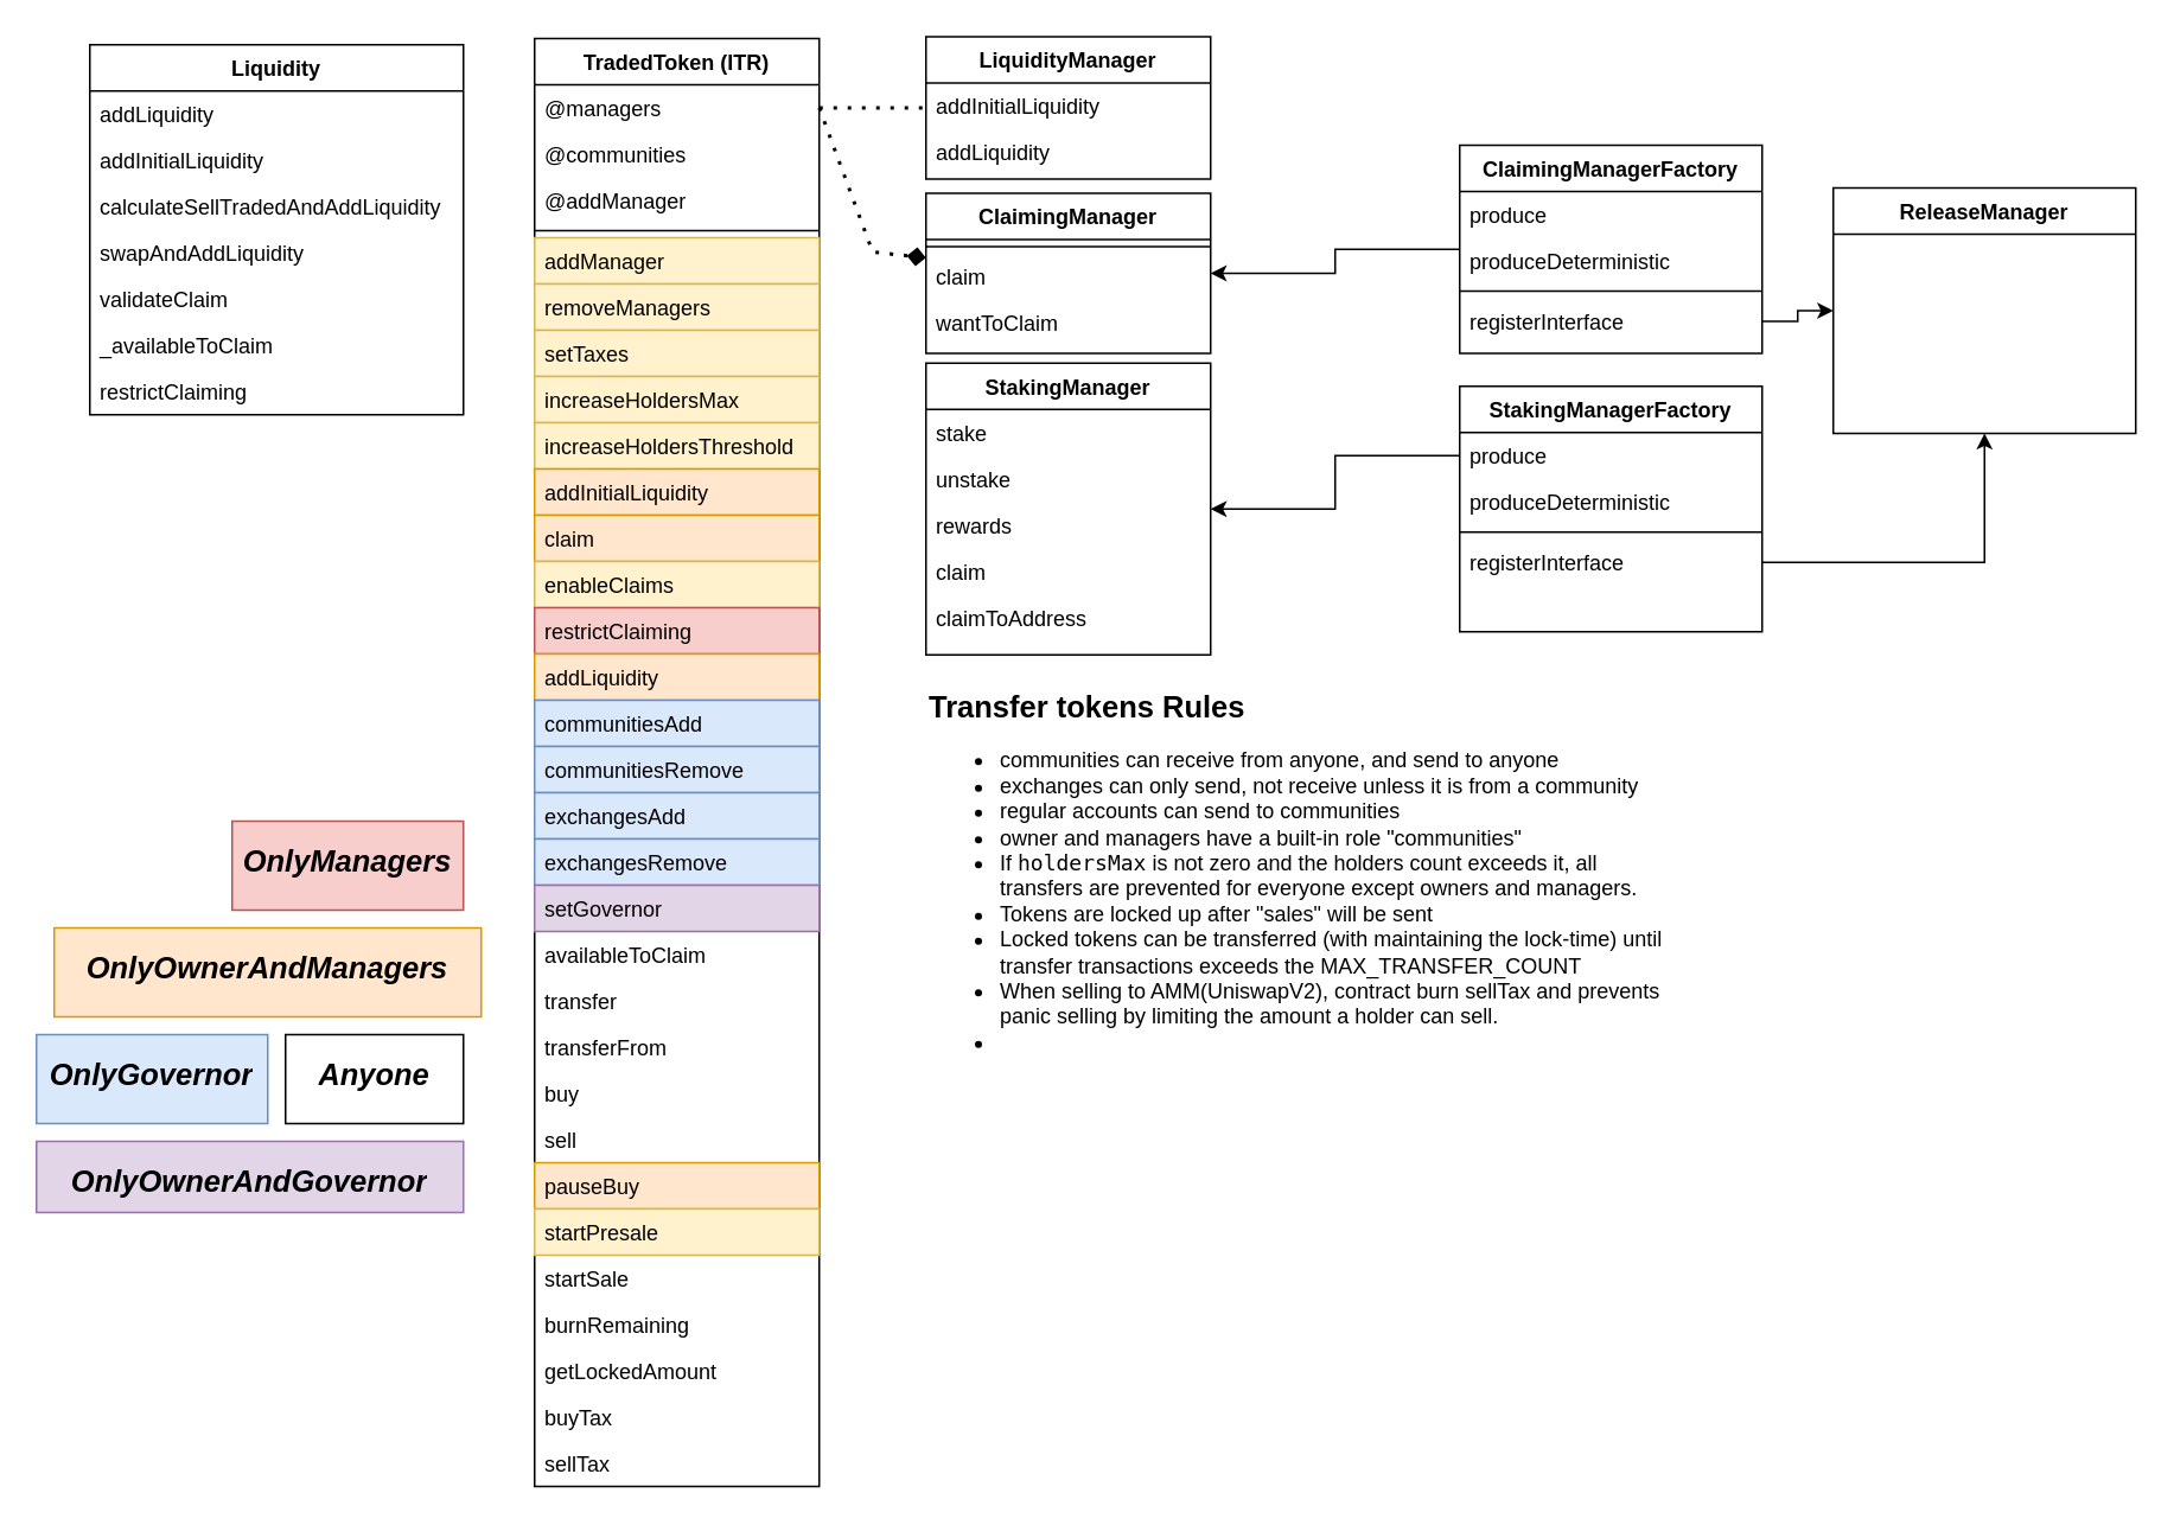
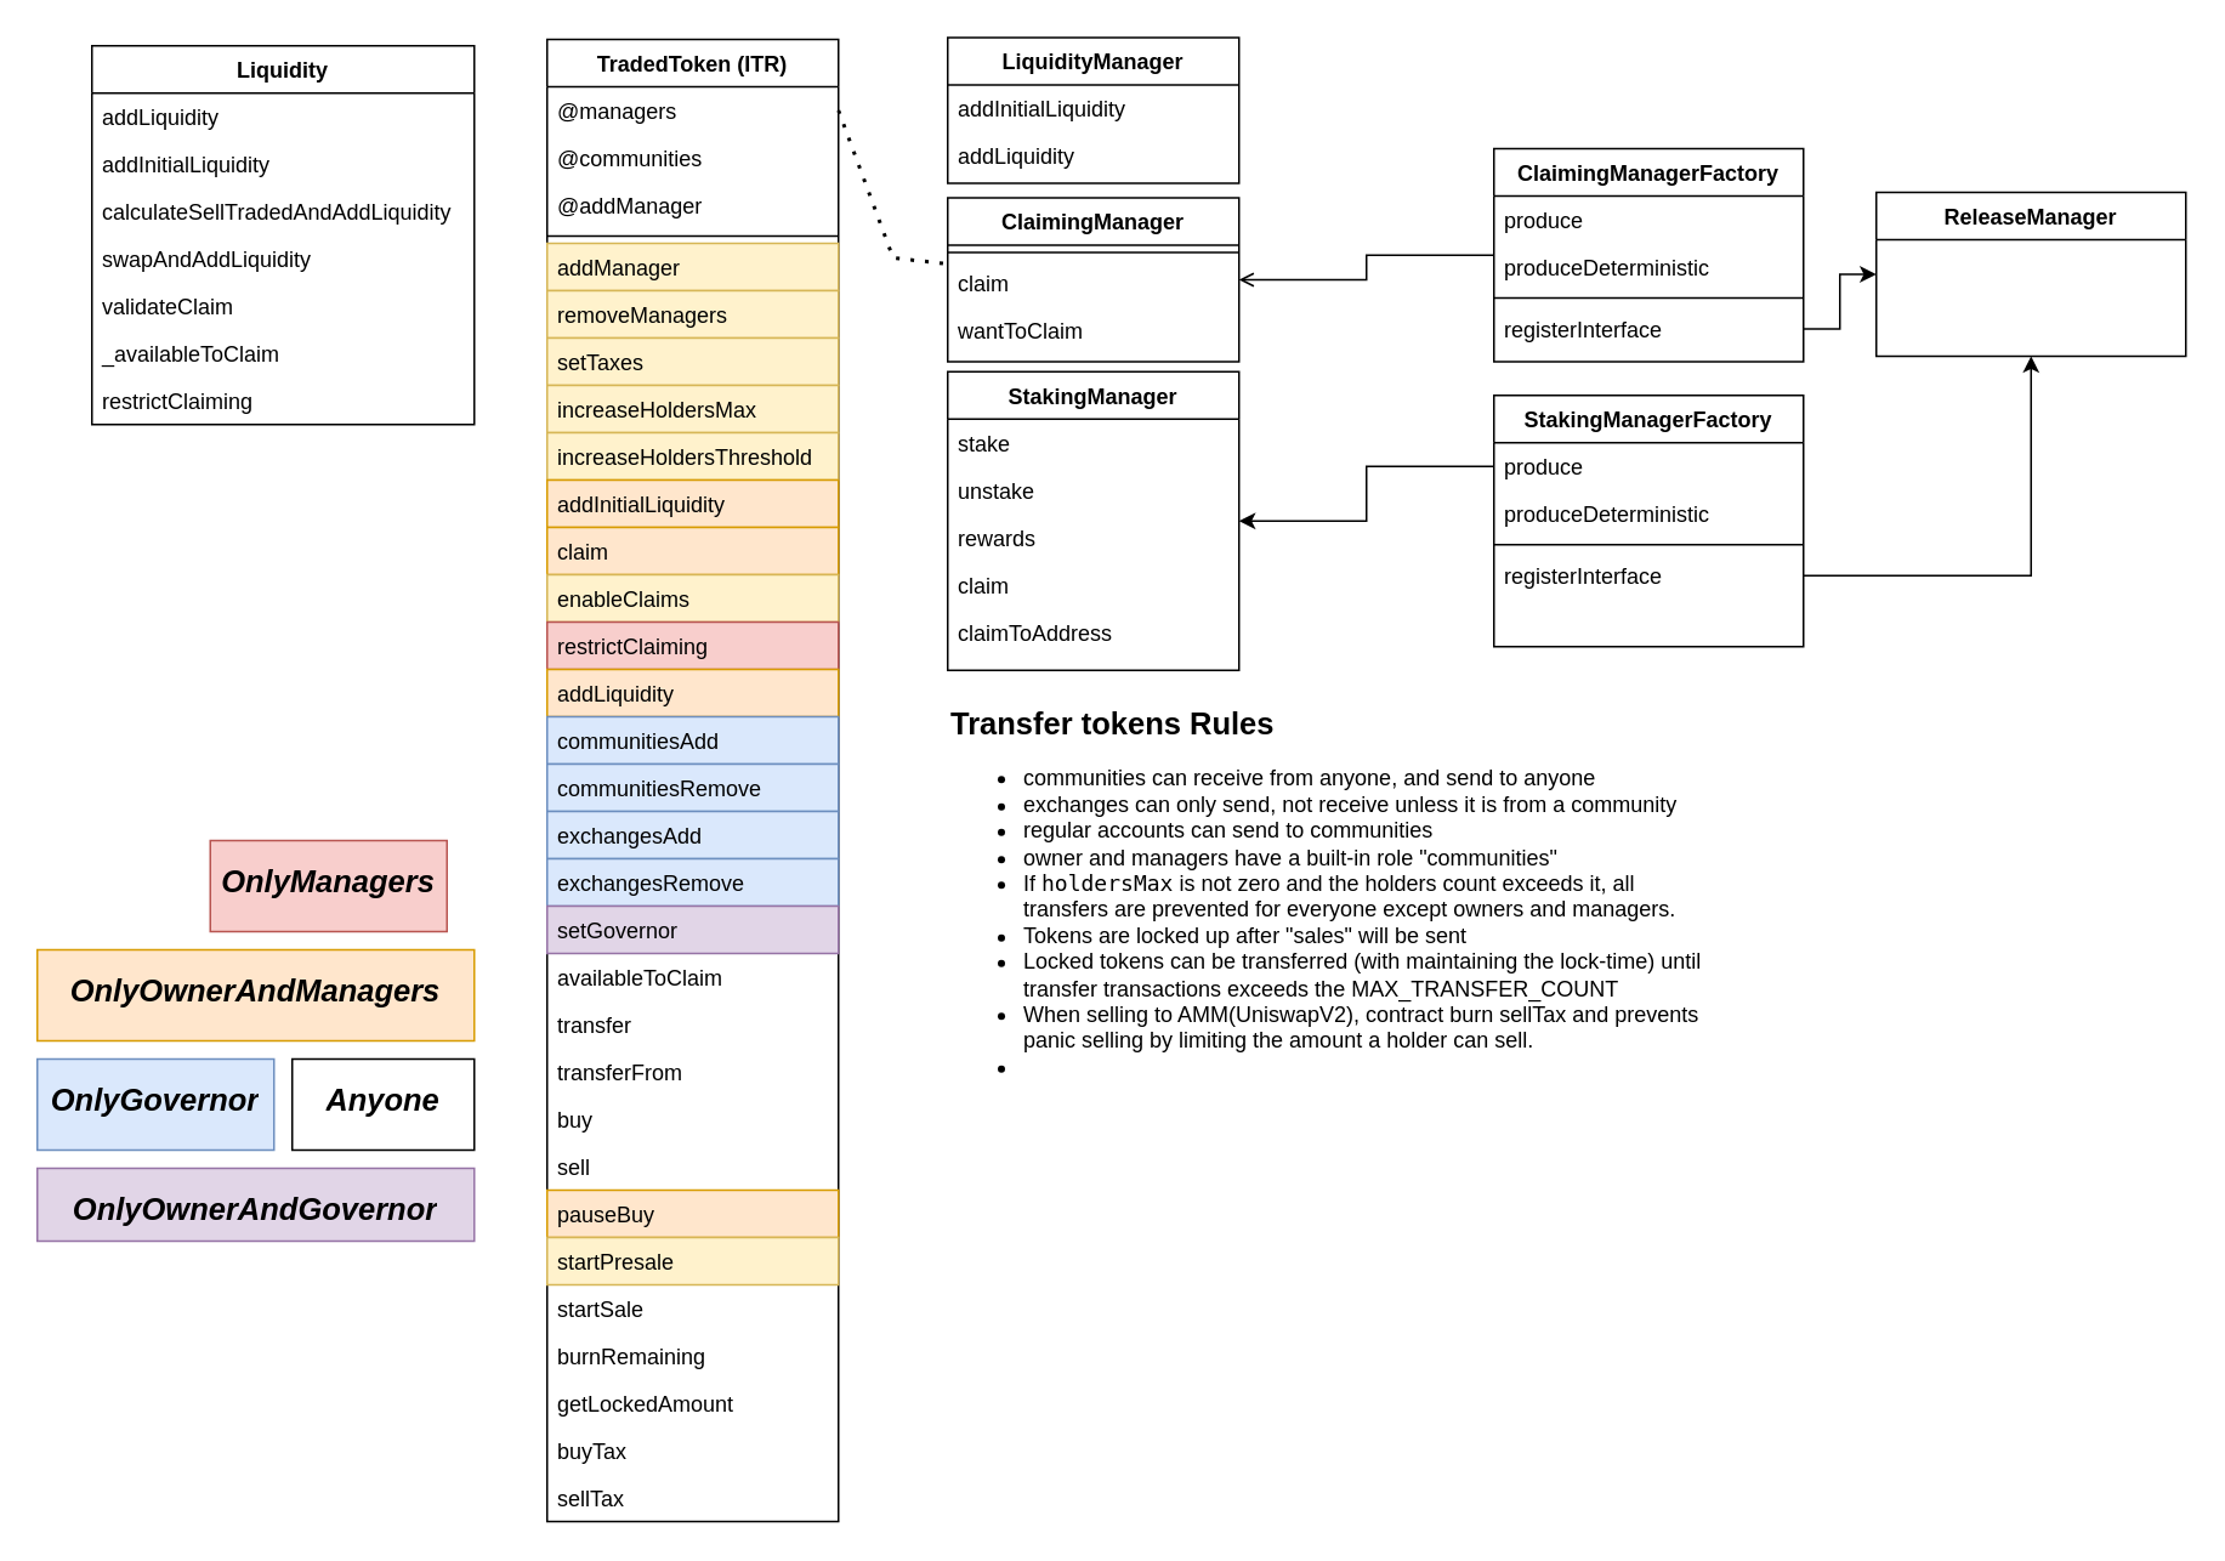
- <mxCell id="70" value="" style="endArrow=none;dashed=1;html=1;dashPattern=1 3;strokeWidth=2;rounded=0;fontFamily=Helvetica;fontSize=12;fontColor=default;fontStyle=2;exitX=1;exitY=0.5;exitDx=0;exitDy=0;" parent="1" source="3" target="34" edge="1"><mxGeometry width="50" height="50" relative="1" as="geometry"><mxPoint x="460" y="281" as="sourcePoint" /><mxPoint x="510" y="231" as="targetPoint" /></mxGeometry></mxCell>
- <mxCell id="71" value="" style="endArrow=diamond;dashed=1;html=1;dashPattern=1 3;strokeWidth=2;rounded=0;fontFamily=Helvetica;fontSize=12;fontColor=default;fontStyle=2;exitX=1;exitY=0.5;exitDx=0;exitDy=0;" parent="1" source="3" target="43" edge="1"><mxGeometry width="50" height="50" relative="1" as="geometry"><mxPoint x="750" y="34.5" as="sourcePoint" /><mxPoint x="800" y="42.5" as="targetPoint" /><Array as="points"><mxPoint x="490" y="141" /></Array></mxGeometry></mxCell>
+ <mxCell id="71" value="" style="endArrow=none;dashed=1;html=1;dashPattern=1 3;strokeWidth=2;rounded=0;fontFamily=Helvetica;fontSize=12;fontColor=default;fontStyle=2;exitX=1;exitY=0.5;exitDx=0;exitDy=0;" parent="1" source="3" target="43" edge="1"><mxGeometry width="50" height="50" relative="1" as="geometry"><mxPoint x="750" y="34.5" as="sourcePoint" /><mxPoint x="800" y="42.5" as="targetPoint" /><Array as="points"><mxPoint x="490" y="141" /></Array></mxGeometry></mxCell>
- <mxCell id="47" style="edgeStyle=orthogonalEdgeStyle;rounded=0;orthogonalLoop=1;jettySize=auto;html=1;" parent="1" source="48" target="43" edge="1"><mxGeometry relative="1" as="geometry" /></mxCell>
+ <mxCell id="47" style="edgeStyle=orthogonalEdgeStyle;rounded=0;orthogonalLoop=1;jettySize=auto;html=1;endArrow=open;" parent="1" source="48" target="43" edge="1"><mxGeometry relative="1" as="geometry" /></mxCell>
- <mxCell id="59" value="ReleaseManager" style="swimlane;align=center;verticalAlign=top;childLayout=stackLayout;horizontal=1;startSize=26;horizontalStack=0;resizeParent=1;resizeLast=0;collapsible=1;marginBottom=0;rounded=0;shadow=0;strokeWidth=1;" parent="1" vertex="1"><mxGeometry x="1030" y="105" width="170" height="138" as="geometry"><mxRectangle x="230" y="140" width="160" height="26" as="alternateBounds" /></mxGeometry></mxCell>
+ <mxCell id="59" value="ReleaseManager" style="swimlane;align=center;verticalAlign=top;childLayout=stackLayout;horizontal=1;startSize=26;horizontalStack=0;resizeParent=1;resizeLast=0;collapsible=1;marginBottom=0;rounded=0;shadow=0;strokeWidth=1;" parent="1" vertex="1"><mxGeometry x="1030" y="105" width="170" height="90" as="geometry"><mxRectangle x="230" y="140" width="160" height="26" as="alternateBounds" /></mxGeometry></mxCell>
- <mxCell id="73" value="&lt;h1 style=&quot;margin-top: 0px;&quot;&gt;&lt;font style=&quot;font-size: 17px;&quot;&gt;OnlyManagers&lt;/font&gt;&lt;/h1&gt;" style="text;html=1;whiteSpace=wrap;overflow=hidden;rounded=0;fontFamily=Helvetica;fontSize=12;fontStyle=2;fillColor=#f8cecc;strokeColor=#b85450;align=center;" parent="1" vertex="1"><mxGeometry x="130" y="461" width="130" height="50" as="geometry" /></mxCell>
+ <mxCell id="73" value="&lt;h1 style=&quot;margin-top: 0px;&quot;&gt;&lt;font style=&quot;font-size: 17px;&quot;&gt;OnlyManagers&lt;/font&gt;&lt;/h1&gt;" style="text;html=1;whiteSpace=wrap;overflow=hidden;rounded=0;fontFamily=Helvetica;fontSize=12;fontStyle=2;fillColor=#f8cecc;strokeColor=#b85450;align=center;" parent="1" vertex="1"><mxGeometry x="115" y="461" width="130" height="50" as="geometry" /></mxCell>
- <mxCell id="72" value="&lt;h1 style=&quot;margin-top: 0px;&quot;&gt;&lt;font style=&quot;font-size: 17px;&quot;&gt;OnlyOwnerAndManagers&lt;/font&gt;&lt;/h1&gt;" style="text;html=1;whiteSpace=wrap;overflow=hidden;rounded=0;fontFamily=Helvetica;fontSize=12;fontStyle=2;fillColor=#ffe6cc;strokeColor=#d79b00;align=center;" parent="1" vertex="1"><mxGeometry x="30" y="521" width="240" height="50" as="geometry" /></mxCell>
+ <mxCell id="72" value="&lt;h1 style=&quot;margin-top: 0px;&quot;&gt;&lt;font style=&quot;font-size: 17px;&quot;&gt;OnlyOwnerAndManagers&lt;/font&gt;&lt;/h1&gt;" style="text;html=1;whiteSpace=wrap;overflow=hidden;rounded=0;fontFamily=Helvetica;fontSize=12;fontStyle=2;fillColor=#ffe6cc;strokeColor=#d79b00;align=center;" parent="1" vertex="1"><mxGeometry x="20" y="521" width="240" height="50" as="geometry" /></mxCell>
